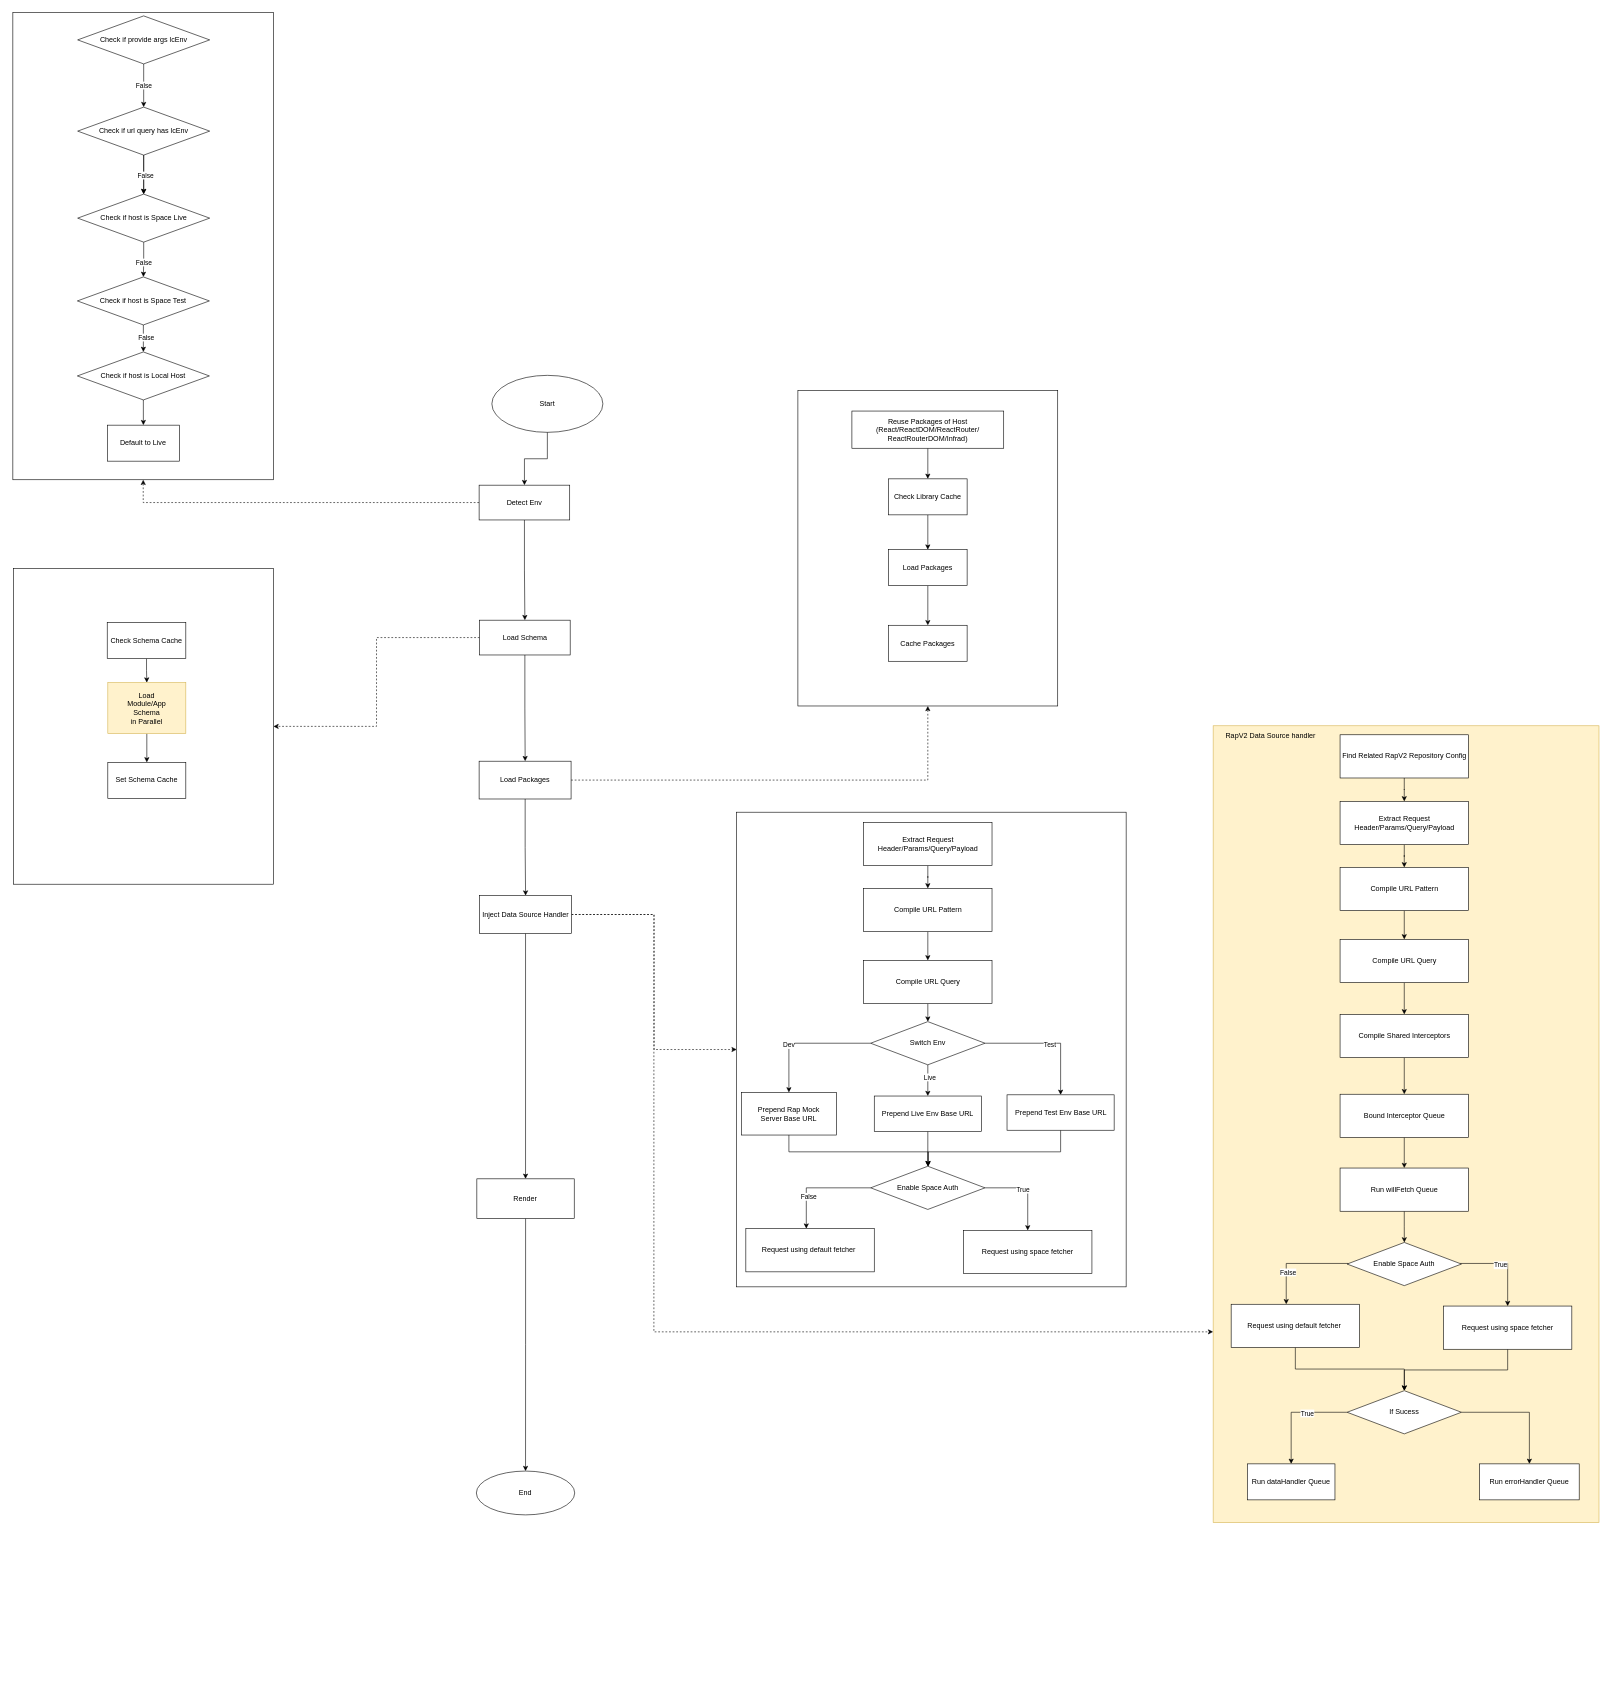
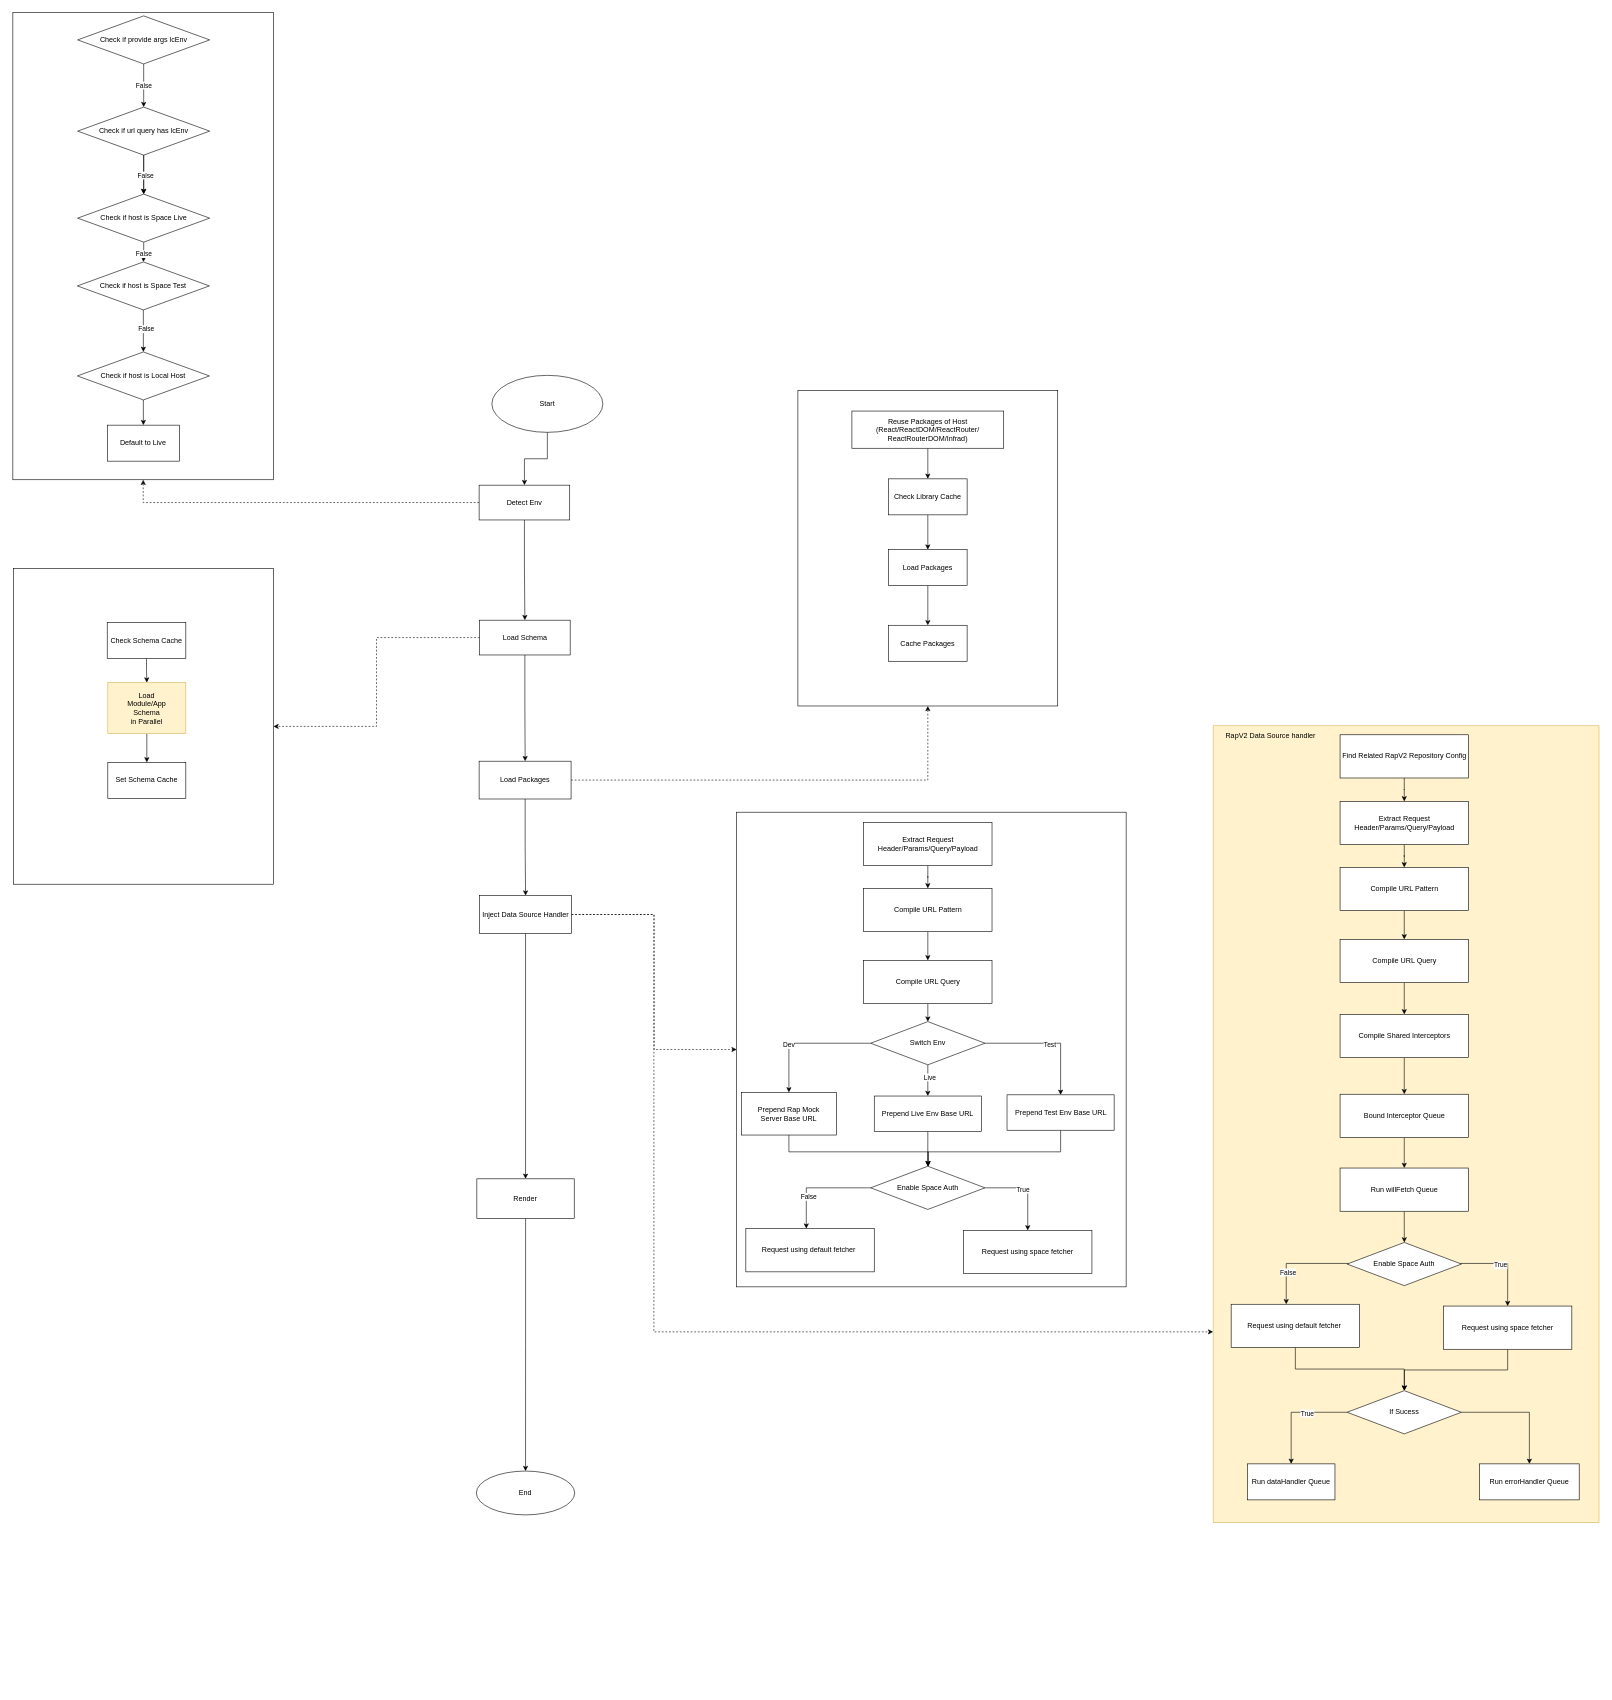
- <mxCell id="39" value="Check if host is Space Test" style="rhombus;whiteSpace=wrap;html=1;" vertex="1" parent="1"><mxGeometry x="128.25" y="461" width="220" height="80" as="geometry" /></mxCell>
+ <mxCell id="39" value="Check if host is Space Test" style="rhombus;whiteSpace=wrap;html=1;" vertex="1" parent="1"><mxGeometry x="128.25" y="436" width="220" height="80" as="geometry" /></mxCell>
